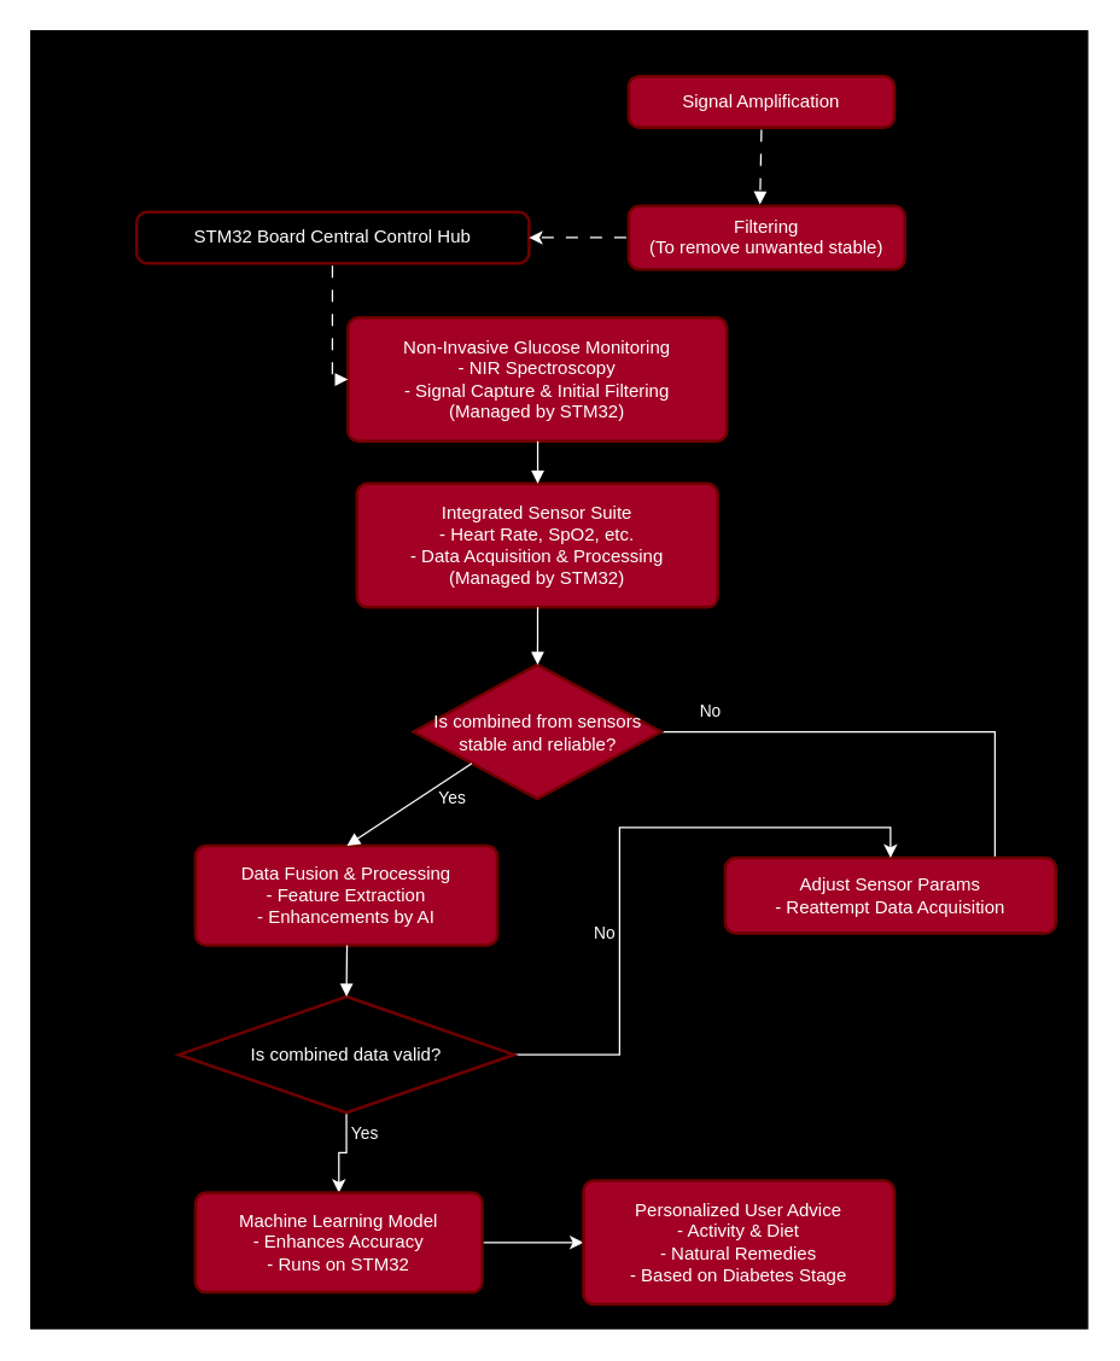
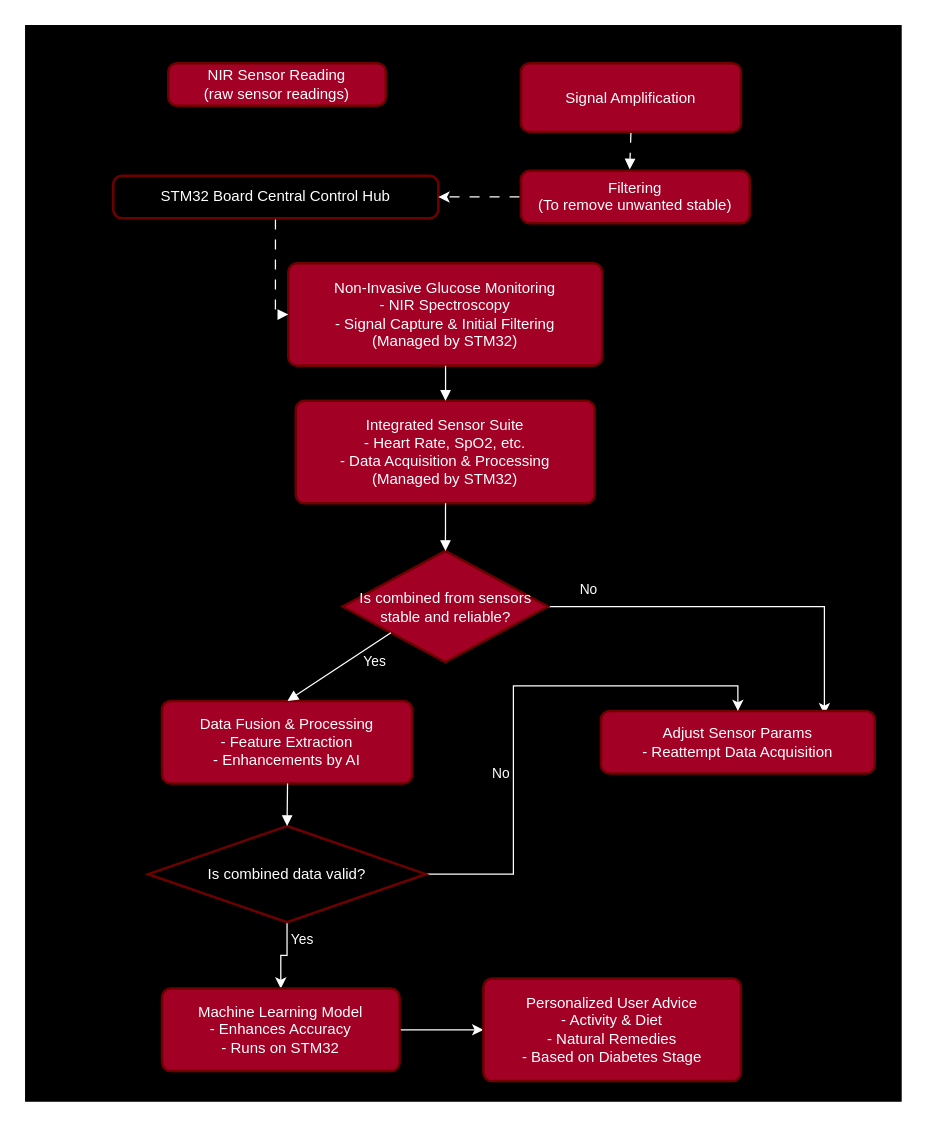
+ <mxCell id="3" value="NIR Sensor Reading&#10;(raw sensor readings)" style="rounded=1;absoluteArcSize=1;arcSize=14;whiteSpace=wrap;strokeWidth=2;fillColor=#a20025;fontColor=#ffffff;strokeColor=#6F0000;" vertex="1" parent="1"><mxGeometry x="134" y="50" width="174" height="34" as="geometry" /></mxCell>
- <mxCell id="25" value="Signal Amplification" style="rounded=1;absoluteArcSize=1;arcSize=14;whiteSpace=wrap;strokeWidth=2;fillColor=#a20025;fontColor=#ffffff;strokeColor=#6F0000;" vertex="1" parent="1"><mxGeometry x="416" y="50" width="176" height="34" as="geometry" /></mxCell>
+ <mxCell id="25" value="Signal Amplification" style="rounded=1;absoluteArcSize=1;arcSize=14;whiteSpace=wrap;strokeWidth=2;fillColor=#a20025;fontColor=#ffffff;strokeColor=#6F0000;" vertex="1" parent="1"><mxGeometry x="416" y="50" width="176" height="55" as="geometry" /></mxCell>
- <mxCell id="7" style="edgeStyle=orthogonalEdgeStyle;rounded=0;orthogonalLoop=1;jettySize=auto;html=1;exitX=1;exitY=0.5;exitDx=0;exitDy=0;entryX=0.816;entryY=0.055;entryDx=0;entryDy=0;entryPerimeter=0;strokeColor=#ffffff;endArrow=none;" edge="1" parent="1" source="9" target="11"><mxGeometry relative="1" as="geometry"><mxPoint x="460" y="810" as="targetPoint" /></mxGeometry></mxCell>
+ <mxCell id="7" style="edgeStyle=orthogonalEdgeStyle;rounded=0;orthogonalLoop=1;jettySize=auto;html=1;exitX=1;exitY=0.5;exitDx=0;exitDy=0;entryX=0.816;entryY=0.055;entryDx=0;entryDy=0;entryPerimeter=0;strokeColor=#ffffff;" edge="1" parent="1" source="9" target="11"><mxGeometry relative="1" as="geometry"><mxPoint x="460" y="810" as="targetPoint" /></mxGeometry></mxCell>
